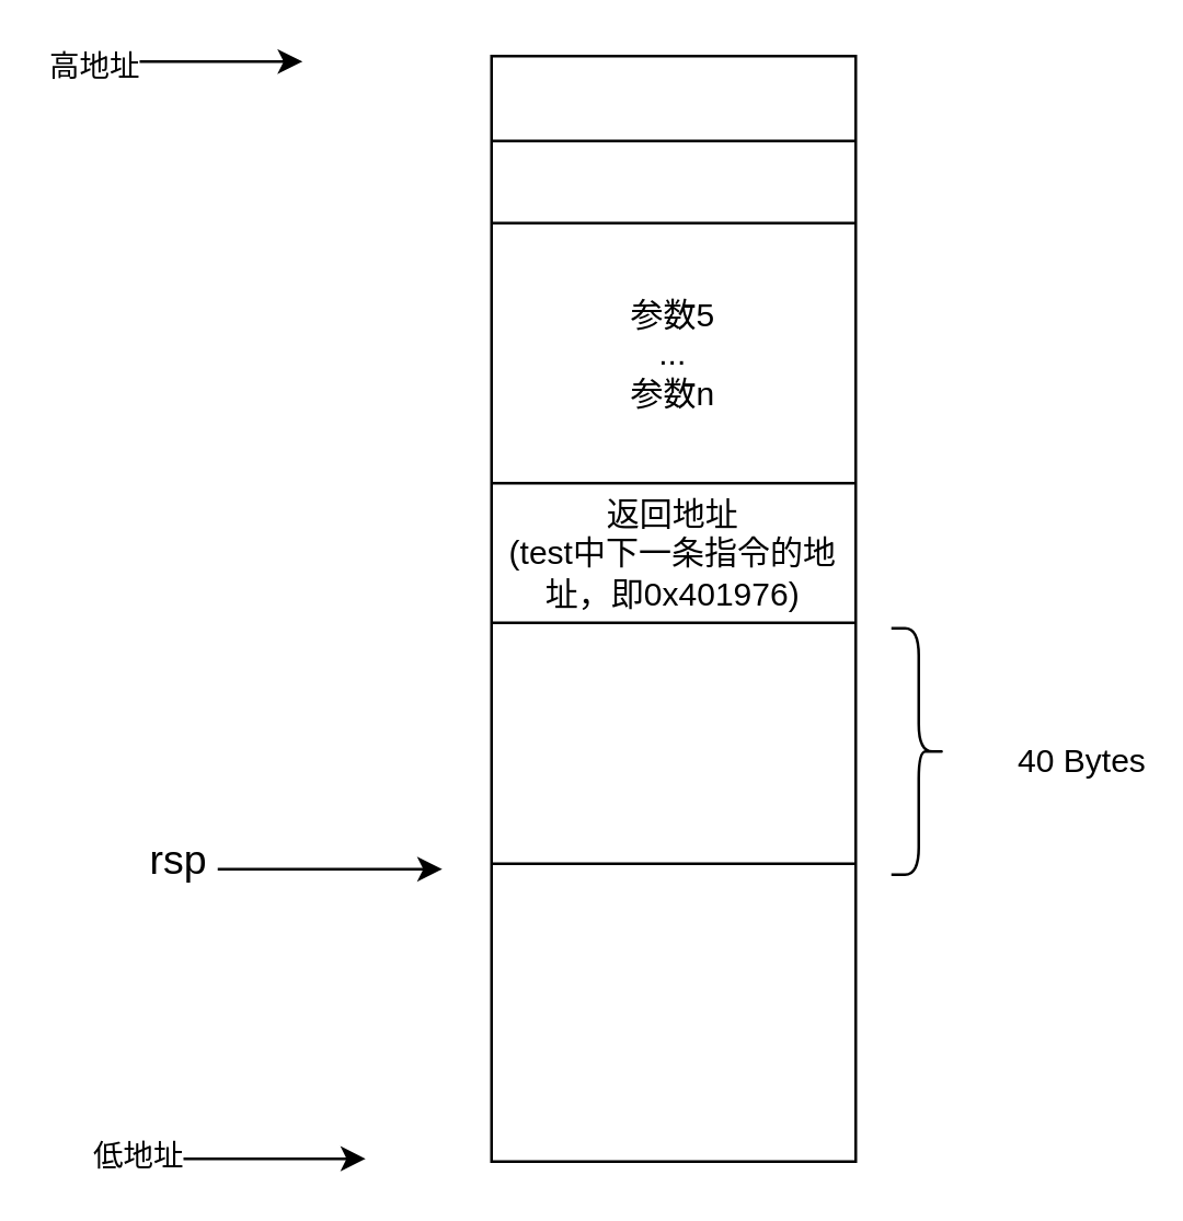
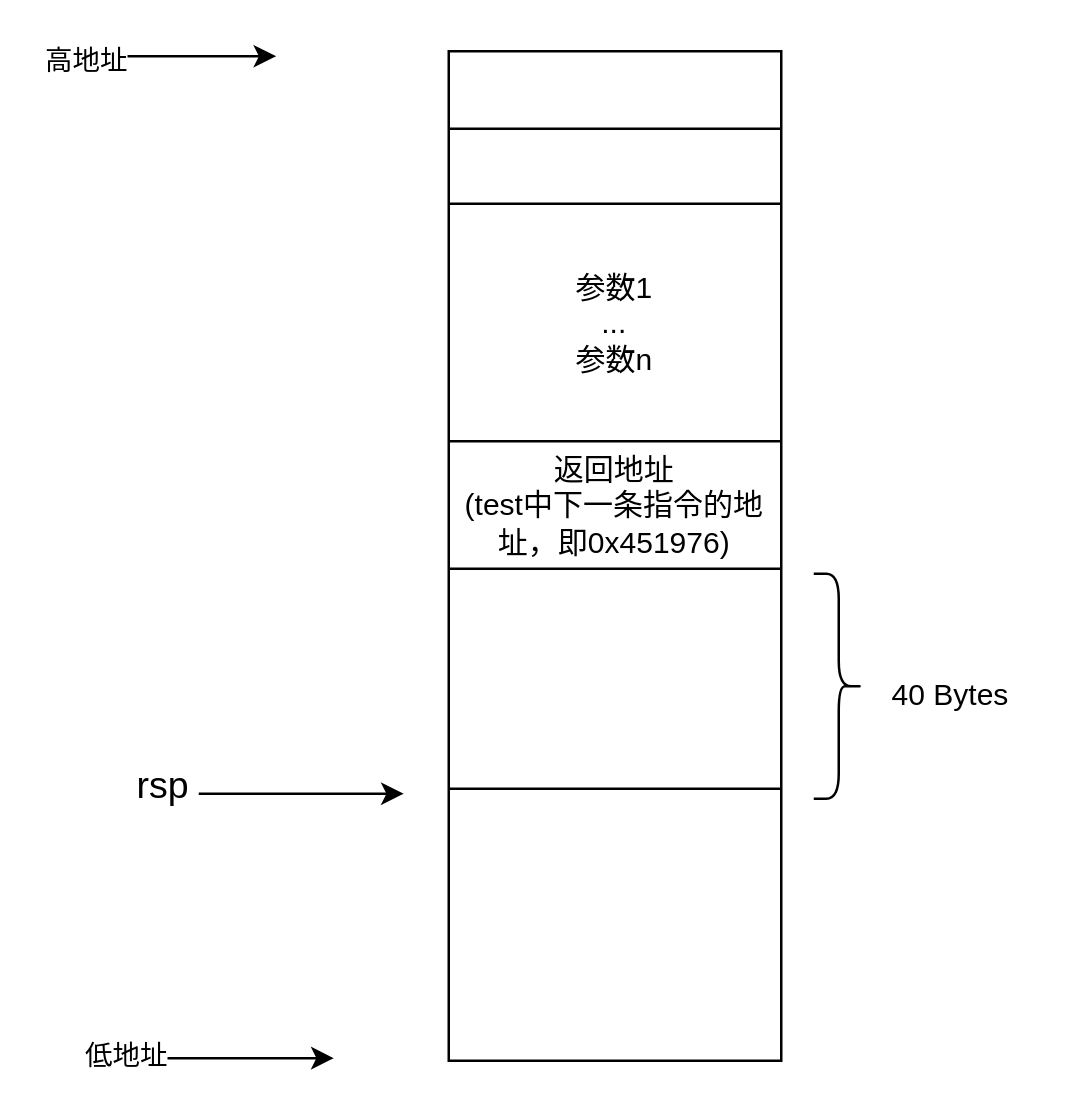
- <mxCell id="12" value="参数5&lt;br&gt;...&lt;br&gt;参数n" style="shape=partialRectangle;html=1;whiteSpace=wrap;connectable=0;fillColor=none;top=0;left=0;bottom=0;right=0;overflow=hidden;" vertex="1" parent="11"><mxGeometry width="133" height="95" as="geometry"><mxRectangle width="133" height="95" as="alternateBounds" /></mxGeometry></mxCell>
+ <mxCell id="12" value="参数1&lt;br&gt;...&lt;br&gt;参数n" style="shape=partialRectangle;html=1;whiteSpace=wrap;connectable=0;fillColor=none;top=0;left=0;bottom=0;right=0;overflow=hidden;" vertex="1" parent="11"><mxGeometry width="133" height="95" as="geometry"><mxRectangle width="133" height="95" as="alternateBounds" /></mxGeometry></mxCell>
- <mxCell id="14" value="返回地址&lt;br&gt;(test中下一条指令的地址，即0x401976)" style="shape=partialRectangle;html=1;whiteSpace=wrap;connectable=0;fillColor=none;top=0;left=0;bottom=0;right=0;overflow=hidden;" vertex="1" parent="13"><mxGeometry width="133" height="51" as="geometry"><mxRectangle width="133" height="51" as="alternateBounds" /></mxGeometry></mxCell>
+ <mxCell id="14" value="返回地址&lt;br&gt;(test中下一条指令的地址，即0x451976)" style="shape=partialRectangle;html=1;whiteSpace=wrap;connectable=0;fillColor=none;top=0;left=0;bottom=0;right=0;overflow=hidden;" vertex="1" parent="13"><mxGeometry width="133" height="51" as="geometry"><mxRectangle width="133" height="51" as="alternateBounds" /></mxGeometry></mxCell>
- <mxCell id="19" value="40 Bytes" style="text;html=1;strokeColor=none;fillColor=none;align=center;verticalAlign=middle;whiteSpace=wrap;rounded=0;" vertex="1" parent="1"><mxGeometry x="365" y="262.5" width="60" height="30" as="geometry" /></mxCell>
+ <mxCell id="19" value="40 Bytes" style="text;html=1;strokeColor=none;fillColor=none;align=center;verticalAlign=middle;whiteSpace=wrap;rounded=0;" vertex="1" parent="1"><mxGeometry x="350" y="262.5" width="60" height="30" as="geometry" /></mxCell>
